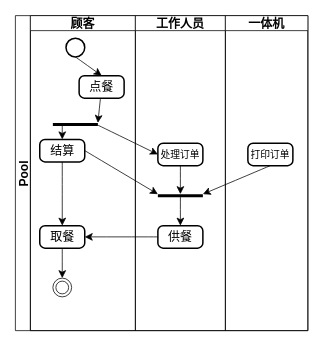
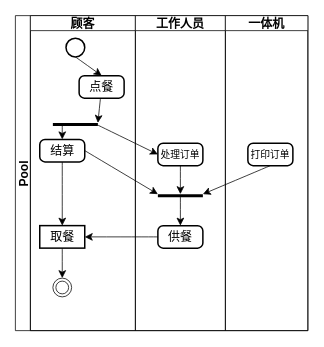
- <mxCell id="13" value="取餐" style="rounded=1;whiteSpace=wrap;html=1;absoluteArcSize=1;arcSize=14;strokeWidth=2;fontSize=16;" vertex="1" parent="3"><mxGeometry x="12.5" y="280" width="60" height="30" as="geometry" /></mxCell>
+ <mxCell id="13" value="取餐" style="whiteSpace=wrap;html=1;absoluteArcSize=1;arcSize=14;strokeWidth=2;fontSize=16;rounded=0;" vertex="1" parent="3"><mxGeometry x="12.5" y="280" width="60" height="30" as="geometry" /></mxCell>
